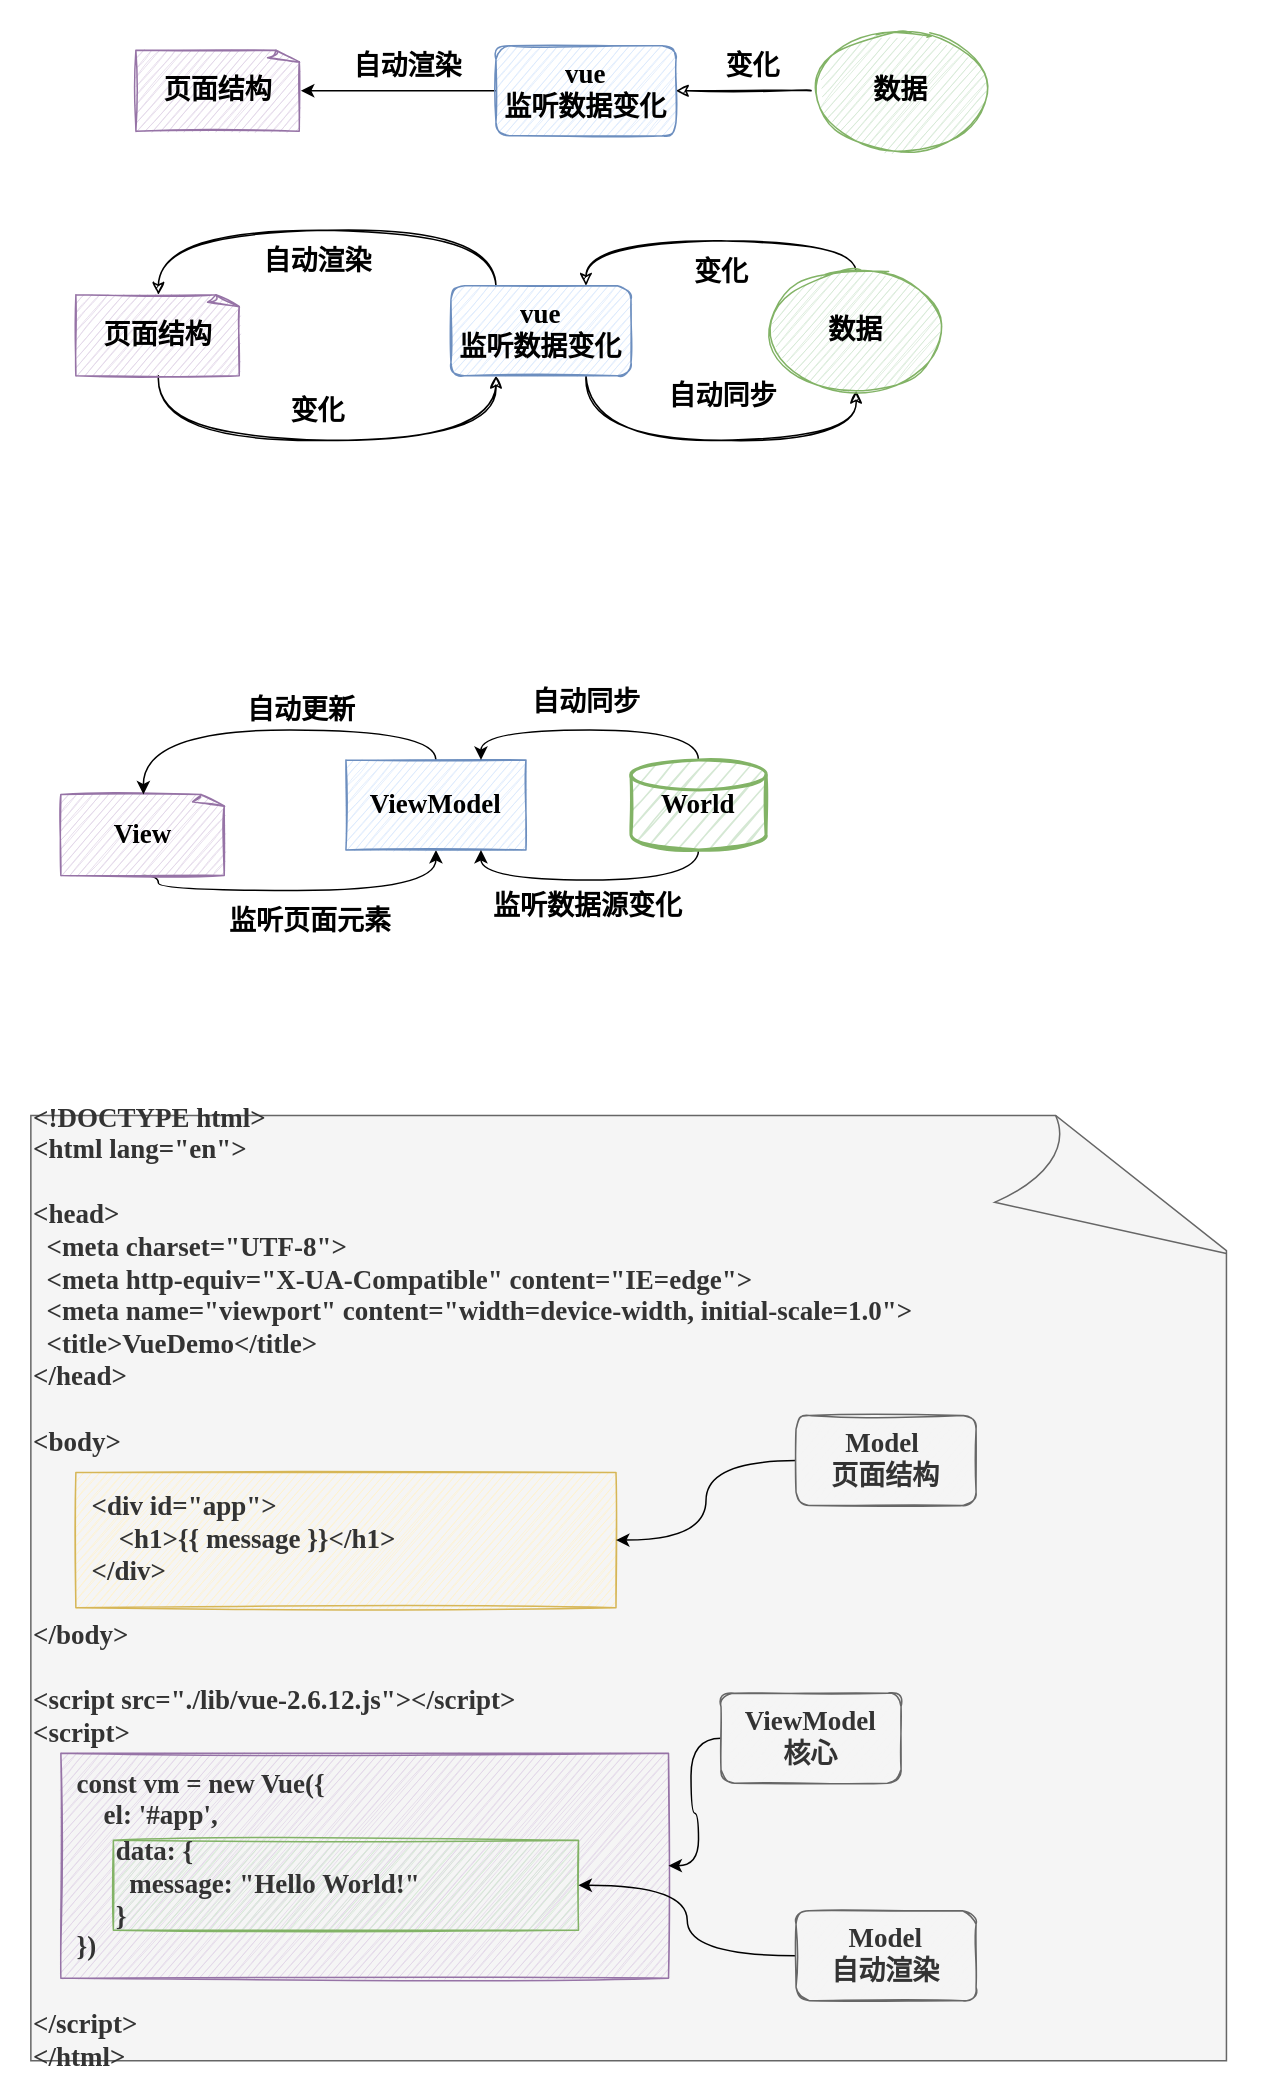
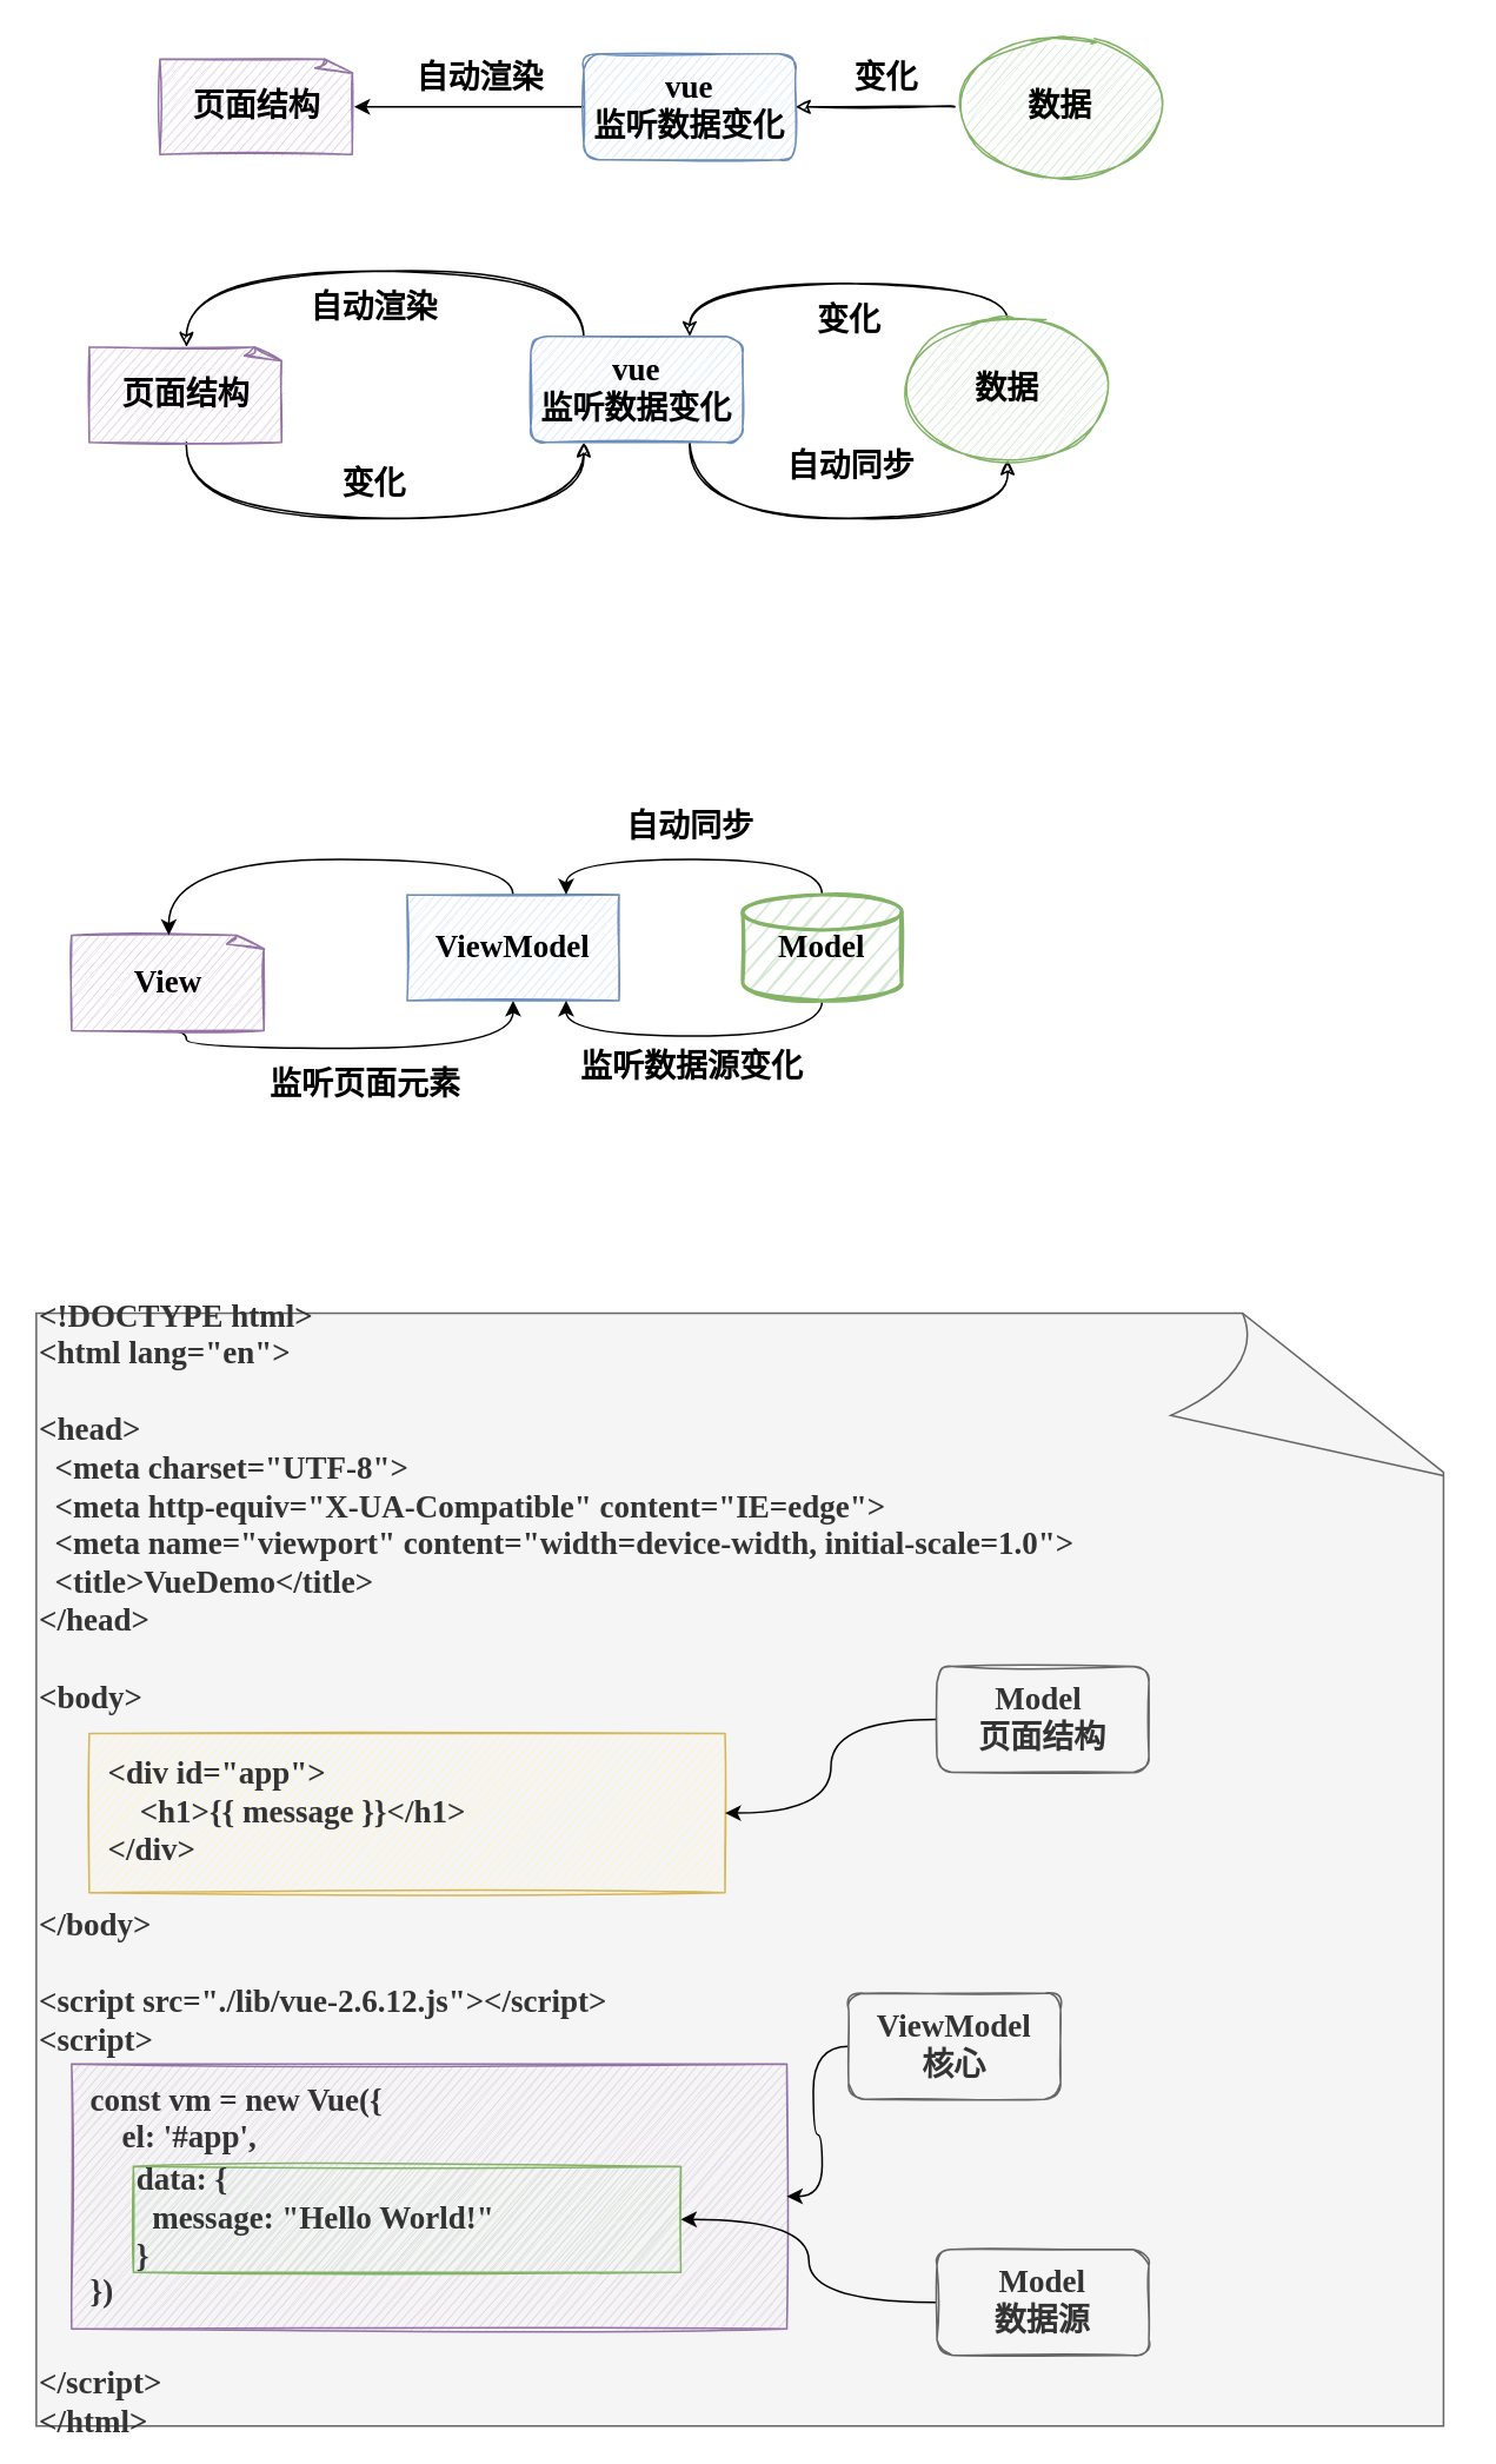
- <mxCell id="30" value="&lt;b&gt;&lt;font style=&quot;font-size: 18px&quot;&gt;自动更新&lt;/font&gt;&lt;/b&gt;" style="text;html=1;align=center;verticalAlign=middle;resizable=0;points=[];autosize=1;strokeColor=none;fontFamily=JetBrainsMono-Bold;" vertex="1" parent="1"><mxGeometry x="155" y="463" width="90" height="20" as="geometry" /></mxCell>
- <mxCell id="29" value="&lt;b&gt;&lt;font style=&quot;font-size: 18px&quot;&gt;World&lt;/font&gt;&lt;/b&gt;" style="strokeWidth=2;html=1;shape=mxgraph.flowchart.database;whiteSpace=wrap;fillColor=#d5e8d4;strokeColor=#82b366;sketch=1;shadow=0;fontFamily=JetBrainsMono-Bold;" vertex="1" parent="1"><mxGeometry x="420" y="506" width="90" height="60" as="geometry" /></mxCell>
+ <mxCell id="29" value="&lt;b&gt;&lt;font style=&quot;font-size: 18px&quot;&gt;Model&lt;/font&gt;&lt;/b&gt;" style="strokeWidth=2;html=1;shape=mxgraph.flowchart.database;whiteSpace=wrap;fillColor=#d5e8d4;strokeColor=#82b366;sketch=1;shadow=0;fontFamily=JetBrainsMono-Bold;" vertex="1" parent="1"><mxGeometry x="420" y="506" width="90" height="60" as="geometry" /></mxCell>
- <mxCell id="38" value="&lt;b&gt;Model&lt;br&gt;自动渲染&lt;/b&gt;" style="rounded=1;whiteSpace=wrap;html=1;shadow=0;glass=0;labelBackgroundColor=none;sketch=1;fontSize=18;align=center;fillColor=#f5f5f5;strokeColor=#666666;fontColor=#333333;fontFamily=JetBrainsMono-Bold;" vertex="1" parent="1"><mxGeometry x="530" y="1273" width="120" height="60" as="geometry" /></mxCell>
+ <mxCell id="38" value="&lt;b&gt;Model&lt;br&gt;数据源&lt;/b&gt;" style="rounded=1;whiteSpace=wrap;html=1;shadow=0;glass=0;labelBackgroundColor=none;sketch=1;fontSize=18;align=center;fillColor=#f5f5f5;strokeColor=#666666;fontColor=#333333;fontFamily=JetBrainsMono-Bold;" vertex="1" parent="1"><mxGeometry x="530" y="1273" width="120" height="60" as="geometry" /></mxCell>
